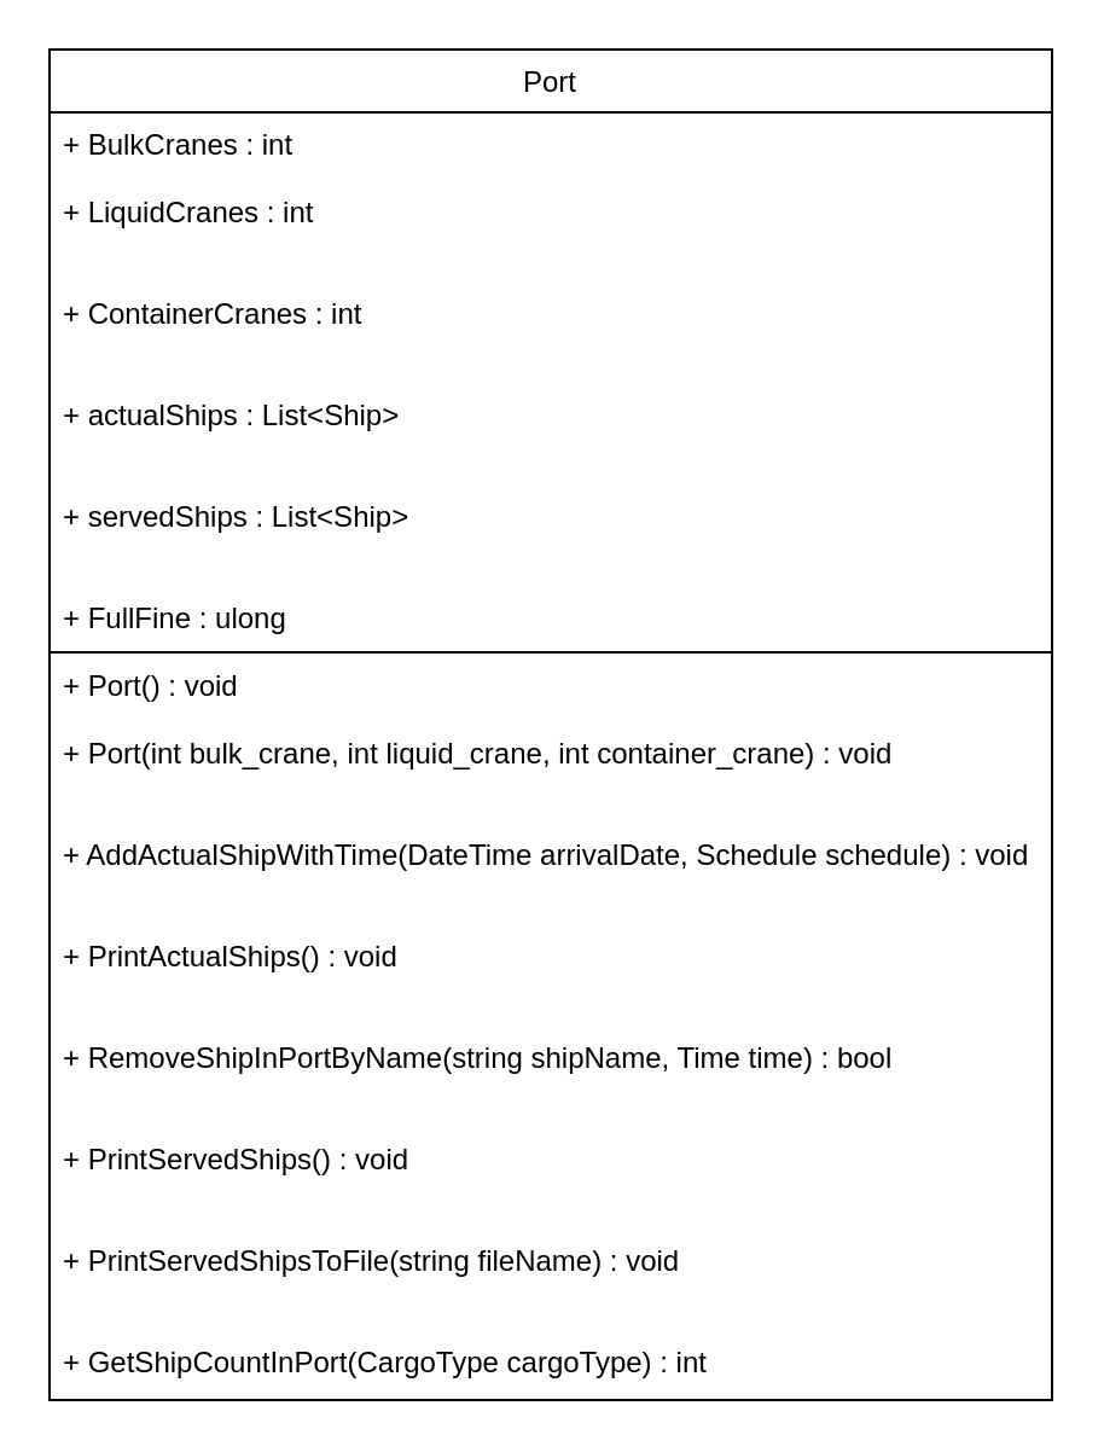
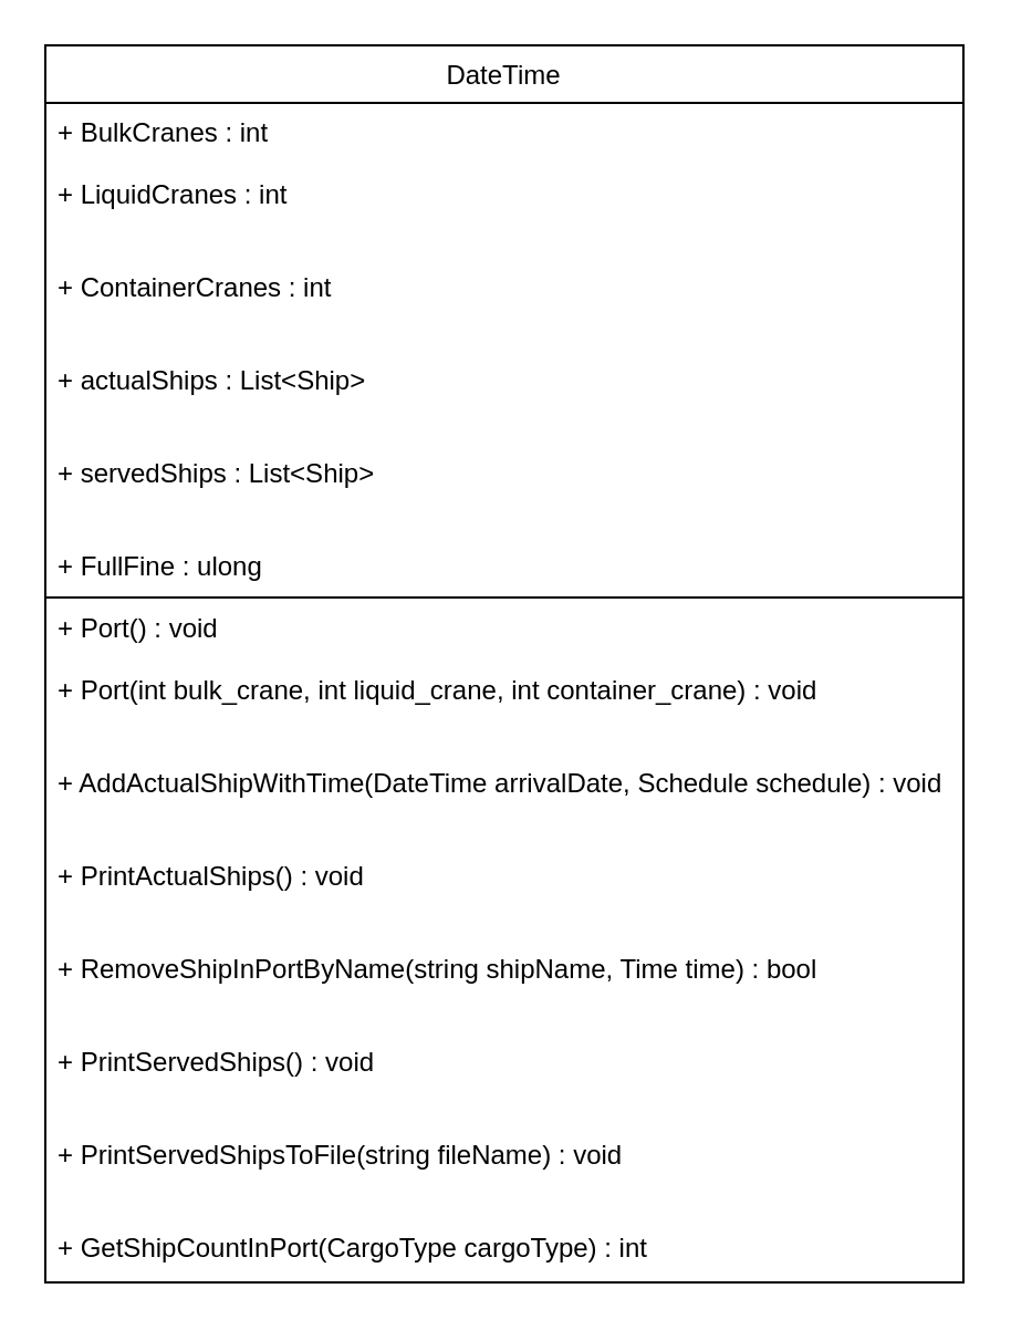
- <mxCell id="2" value="Port" style="swimlane;fontStyle=0;align=center;verticalAlign=top;childLayout=stackLayout;horizontal=1;startSize=26;horizontalStack=0;resizeParent=1;resizeLast=0;collapsible=1;marginBottom=0;rounded=0;shadow=0;strokeWidth=1;" parent="1" vertex="1"><mxGeometry x="20" y="20" width="415" height="559" as="geometry"><mxRectangle x="-656" y="42" width="160" height="26" as="alternateBounds" /></mxGeometry></mxCell>
+ <mxCell id="2" value="DateTime" style="swimlane;fontStyle=0;align=center;verticalAlign=top;childLayout=stackLayout;horizontal=1;startSize=26;horizontalStack=0;resizeParent=1;resizeLast=0;collapsible=1;marginBottom=0;rounded=0;shadow=0;strokeWidth=1;" parent="1" vertex="1"><mxGeometry x="20" y="20" width="415" height="559" as="geometry"><mxRectangle x="-656" y="42" width="160" height="26" as="alternateBounds" /></mxGeometry></mxCell>
